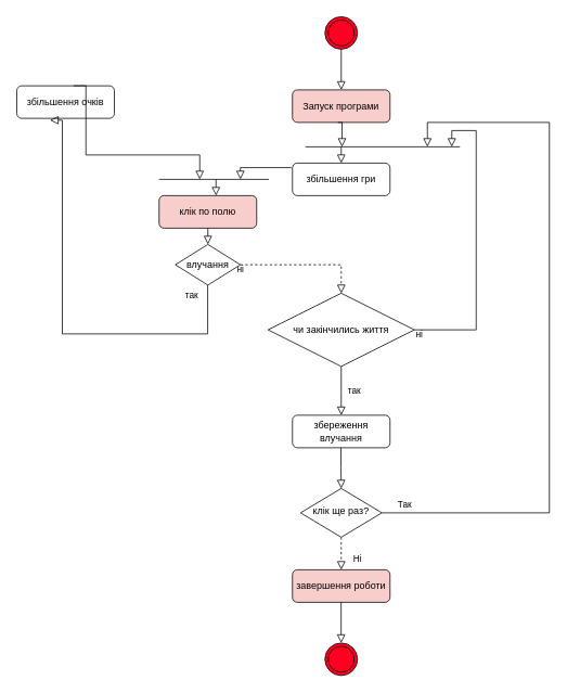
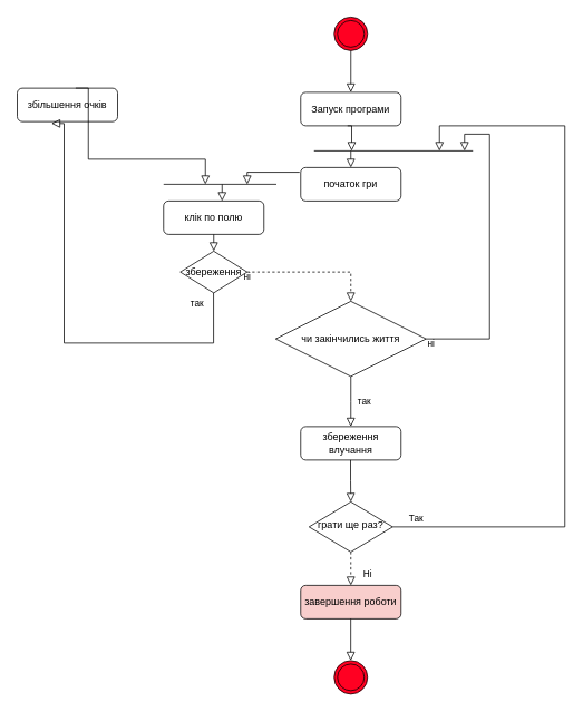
- <mxCell id="3" value="Запуск програми" style="rounded=1;whiteSpace=wrap;html=1;fontSize=12;glass=0;strokeWidth=1;shadow=0;fillColor=#f8cecc;" parent="1" vertex="1"><mxGeometry x="359" y="110" width="120" height="40" as="geometry" /></mxCell>
+ <mxCell id="3" value="Запуск програми" style="rounded=1;whiteSpace=wrap;html=1;fontSize=12;glass=0;strokeWidth=1;shadow=0;" parent="1" vertex="1"><mxGeometry x="359" y="110" width="120" height="40" as="geometry" /></mxCell>
- <mxCell id="7" value="збільшення гри" style="rounded=1;whiteSpace=wrap;html=1;fontSize=12;glass=0;strokeWidth=1;shadow=0;" parent="1" vertex="1"><mxGeometry x="359" y="200" width="120" height="40" as="geometry" /></mxCell>
+ <mxCell id="7" value="початок гри" style="rounded=1;whiteSpace=wrap;html=1;fontSize=12;glass=0;strokeWidth=1;shadow=0;" parent="1" vertex="1"><mxGeometry x="359" y="200" width="120" height="40" as="geometry" /></mxCell>
- <mxCell id="18" value="клік по полю" style="rounded=1;whiteSpace=wrap;html=1;fontSize=12;glass=0;strokeWidth=1;shadow=0;fillColor=#f8cecc;" vertex="1" parent="1"><mxGeometry x="195" y="240" width="120" height="40" as="geometry" /></mxCell>
+ <mxCell id="18" value="клік по полю" style="rounded=1;whiteSpace=wrap;html=1;fontSize=12;glass=0;strokeWidth=1;shadow=0;" vertex="1" parent="1"><mxGeometry x="195" y="240" width="120" height="40" as="geometry" /></mxCell>
- <mxCell id="19" value="влучання" style="rhombus;whiteSpace=wrap;html=1;" vertex="1" parent="1"><mxGeometry x="215" y="300" width="80" height="50" as="geometry" /></mxCell>
+ <mxCell id="19" value="збереження" style="rhombus;whiteSpace=wrap;html=1;" vertex="1" parent="1"><mxGeometry x="215" y="300" width="80" height="50" as="geometry" /></mxCell>
- <mxCell id="6" value="клік ще раз?" style="rhombus;whiteSpace=wrap;html=1;shadow=0;fontFamily=Helvetica;fontSize=12;align=center;strokeWidth=1;spacing=6;spacingTop=-4;" parent="1" vertex="1"><mxGeometry x="369" y="600" width="100" height="60" as="geometry" /></mxCell>
+ <mxCell id="6" value="грати ще раз?" style="rhombus;whiteSpace=wrap;html=1;shadow=0;fontFamily=Helvetica;fontSize=12;align=center;strokeWidth=1;spacing=6;spacingTop=-4;" parent="1" vertex="1"><mxGeometry x="369" y="600" width="100" height="60" as="geometry" /></mxCell>
